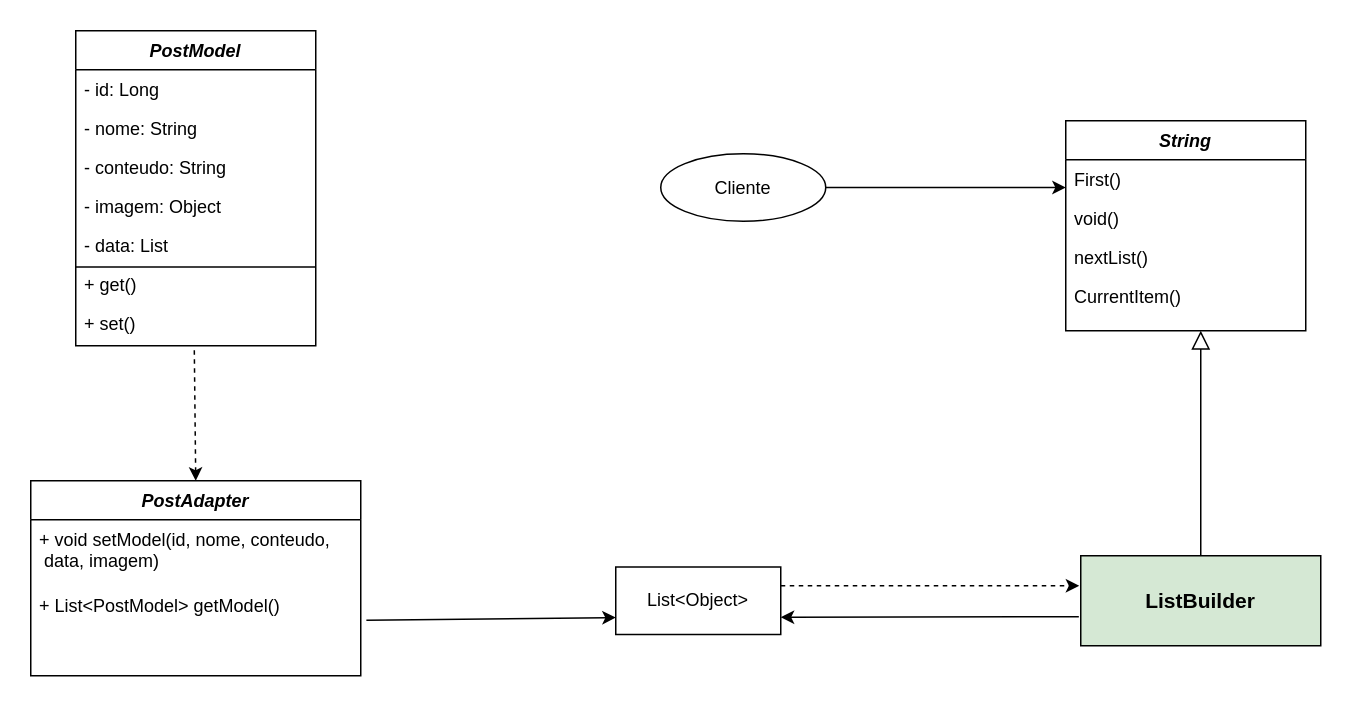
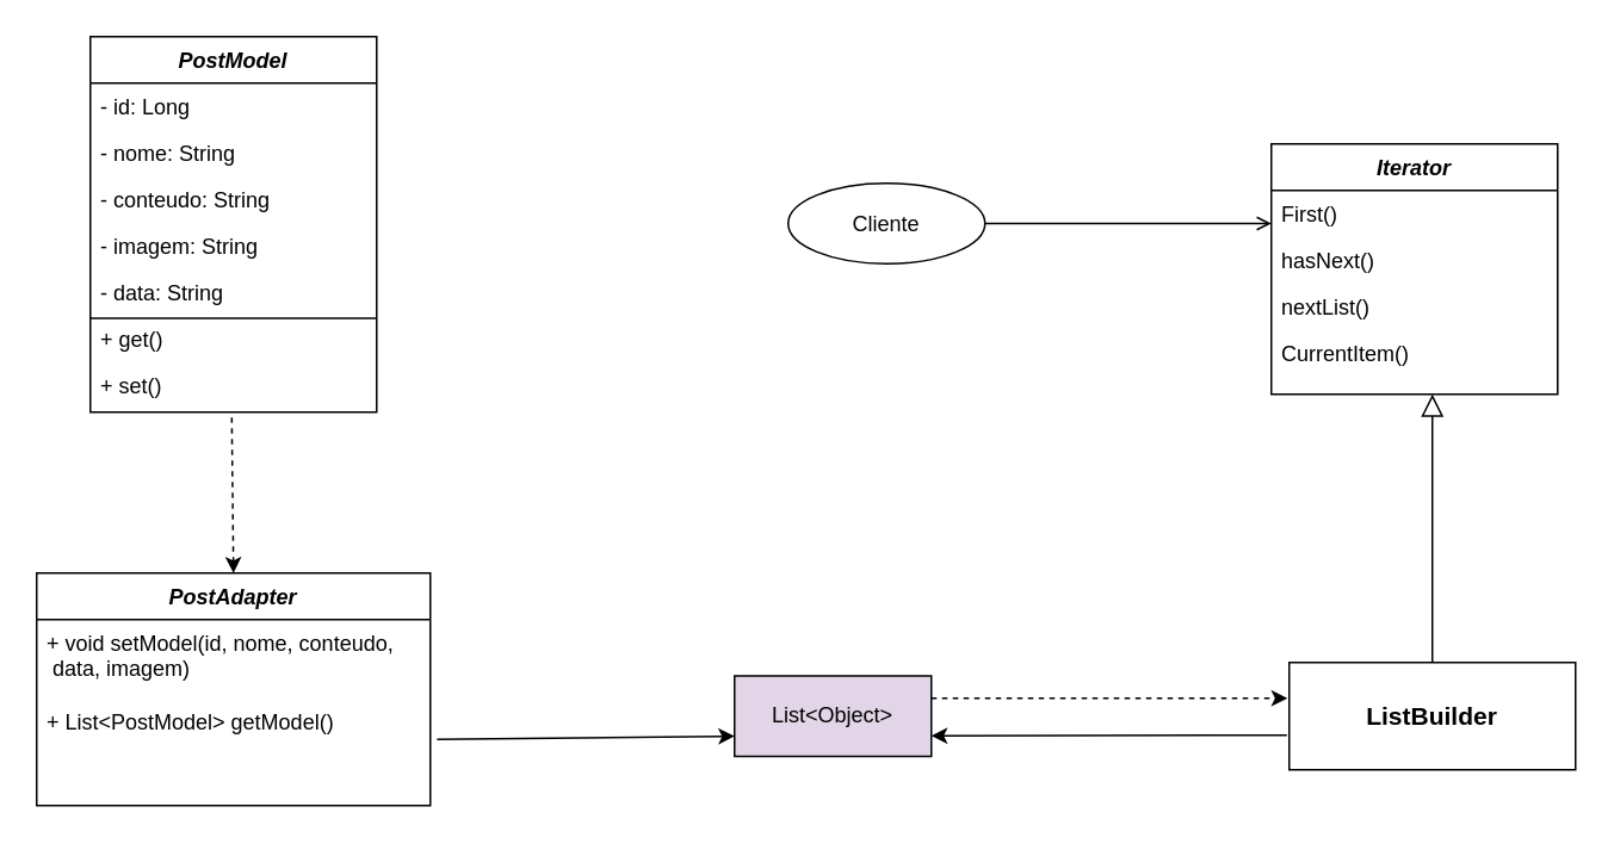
- <mxCell id="4" value="String" style="swimlane;fontStyle=3;align=center;verticalAlign=top;childLayout=stackLayout;horizontal=1;startSize=26;horizontalStack=0;resizeParent=1;resizeLast=0;collapsible=1;marginBottom=0;rounded=0;shadow=0;strokeWidth=1;fillColor=none;" parent="1" vertex="1"><mxGeometry x="710" y="80" width="160" height="140" as="geometry"><mxRectangle x="806.72" y="510" width="160" height="26" as="alternateBounds" /></mxGeometry></mxCell>
+ <mxCell id="4" value="Iterator" style="swimlane;fontStyle=3;align=center;verticalAlign=top;childLayout=stackLayout;horizontal=1;startSize=26;horizontalStack=0;resizeParent=1;resizeLast=0;collapsible=1;marginBottom=0;rounded=0;shadow=0;strokeWidth=1;fillColor=none;" parent="1" vertex="1"><mxGeometry x="710" y="80" width="160" height="140" as="geometry"><mxRectangle x="806.72" y="510" width="160" height="26" as="alternateBounds" /></mxGeometry></mxCell>
- <mxCell id="12" value="" style="endArrow=classic;html=1;exitX=1;exitY=0.5;exitDx=0;exitDy=0;entryX=0;entryY=0.712;entryDx=0;entryDy=0;entryPerimeter=0;" edge="1" parent="1" source="3" target="5"><mxGeometry width="50" height="50" relative="1" as="geometry"><mxPoint x="500" y="310" as="sourcePoint" /><mxPoint x="550" y="260" as="targetPoint" /></mxGeometry></mxCell>
+ <mxCell id="12" value="" style="endArrow=open;html=1;exitX=1;exitY=0.5;exitDx=0;exitDy=0;entryX=0;entryY=0.712;entryDx=0;entryDy=0;entryPerimeter=0;" edge="1" parent="1" source="3" target="5"><mxGeometry width="50" height="50" relative="1" as="geometry"><mxPoint x="500" y="310" as="sourcePoint" /><mxPoint x="550" y="260" as="targetPoint" /></mxGeometry></mxCell>
- <mxCell id="24" value="- imagem: Object" style="text;align=left;verticalAlign=top;spacingLeft=4;spacingRight=4;overflow=hidden;rotatable=0;points=[[0,0.5],[1,0.5]];portConstraint=eastwest;rounded=0;shadow=0;html=0;" vertex="1" parent="20"><mxGeometry y="104" width="160" height="26" as="geometry" /></mxCell>
+ <mxCell id="24" value="- imagem: String" style="text;align=left;verticalAlign=top;spacingLeft=4;spacingRight=4;overflow=hidden;rotatable=0;points=[[0,0.5],[1,0.5]];portConstraint=eastwest;rounded=0;shadow=0;html=0;" vertex="1" parent="20"><mxGeometry y="104" width="160" height="26" as="geometry" /></mxCell>
- <mxCell id="6" value="void()" style="text;align=left;verticalAlign=top;spacingLeft=4;spacingRight=4;overflow=hidden;rotatable=0;points=[[0,0.5],[1,0.5]];portConstraint=eastwest;rounded=0;shadow=0;html=0;" parent="4" vertex="1"><mxGeometry y="52" width="160" height="26" as="geometry" /></mxCell>
+ <mxCell id="6" value="hasNext()" style="text;align=left;verticalAlign=top;spacingLeft=4;spacingRight=4;overflow=hidden;rotatable=0;points=[[0,0.5],[1,0.5]];portConstraint=eastwest;rounded=0;shadow=0;html=0;" parent="4" vertex="1"><mxGeometry y="52" width="160" height="26" as="geometry" /></mxCell>
- <mxCell id="25" value="- data: List" style="text;align=left;verticalAlign=top;spacingLeft=4;spacingRight=4;overflow=hidden;rotatable=0;points=[[0,0.5],[1,0.5]];portConstraint=eastwest;rounded=0;shadow=0;html=0;" vertex="1" parent="20"><mxGeometry y="130" width="160" height="26" as="geometry" /></mxCell>
+ <mxCell id="25" value="- data: String" style="text;align=left;verticalAlign=top;spacingLeft=4;spacingRight=4;overflow=hidden;rotatable=0;points=[[0,0.5],[1,0.5]];portConstraint=eastwest;rounded=0;shadow=0;html=0;" vertex="1" parent="20"><mxGeometry y="130" width="160" height="26" as="geometry" /></mxCell>
- <mxCell id="9" value="List&amp;lt;Object&amp;gt;" style="rounded=0;whiteSpace=wrap;html=1;" vertex="1" parent="1"><mxGeometry x="410" y="377.5" width="110" height="45" as="geometry" /></mxCell>
+ <mxCell id="9" value="List&amp;lt;Object&amp;gt;" style="rounded=0;whiteSpace=wrap;html=1;fillColor=#e1d5e7;" vertex="1" parent="1"><mxGeometry x="410" y="377.5" width="110" height="45" as="geometry" /></mxCell>
- <mxCell id="10" value="&lt;b&gt;&lt;font style=&quot;font-size: 14px&quot;&gt;ListBuilder&lt;/font&gt;&lt;/b&gt;" style="rounded=0;whiteSpace=wrap;html=1;fillColor=#d5e8d4;" vertex="1" parent="1"><mxGeometry x="720" y="370" width="160" height="60" as="geometry" /></mxCell>
+ <mxCell id="10" value="&lt;b&gt;&lt;font style=&quot;font-size: 14px&quot;&gt;ListBuilder&lt;/font&gt;&lt;/b&gt;" style="rounded=0;whiteSpace=wrap;html=1;" vertex="1" parent="1"><mxGeometry x="720" y="370" width="160" height="60" as="geometry" /></mxCell>
